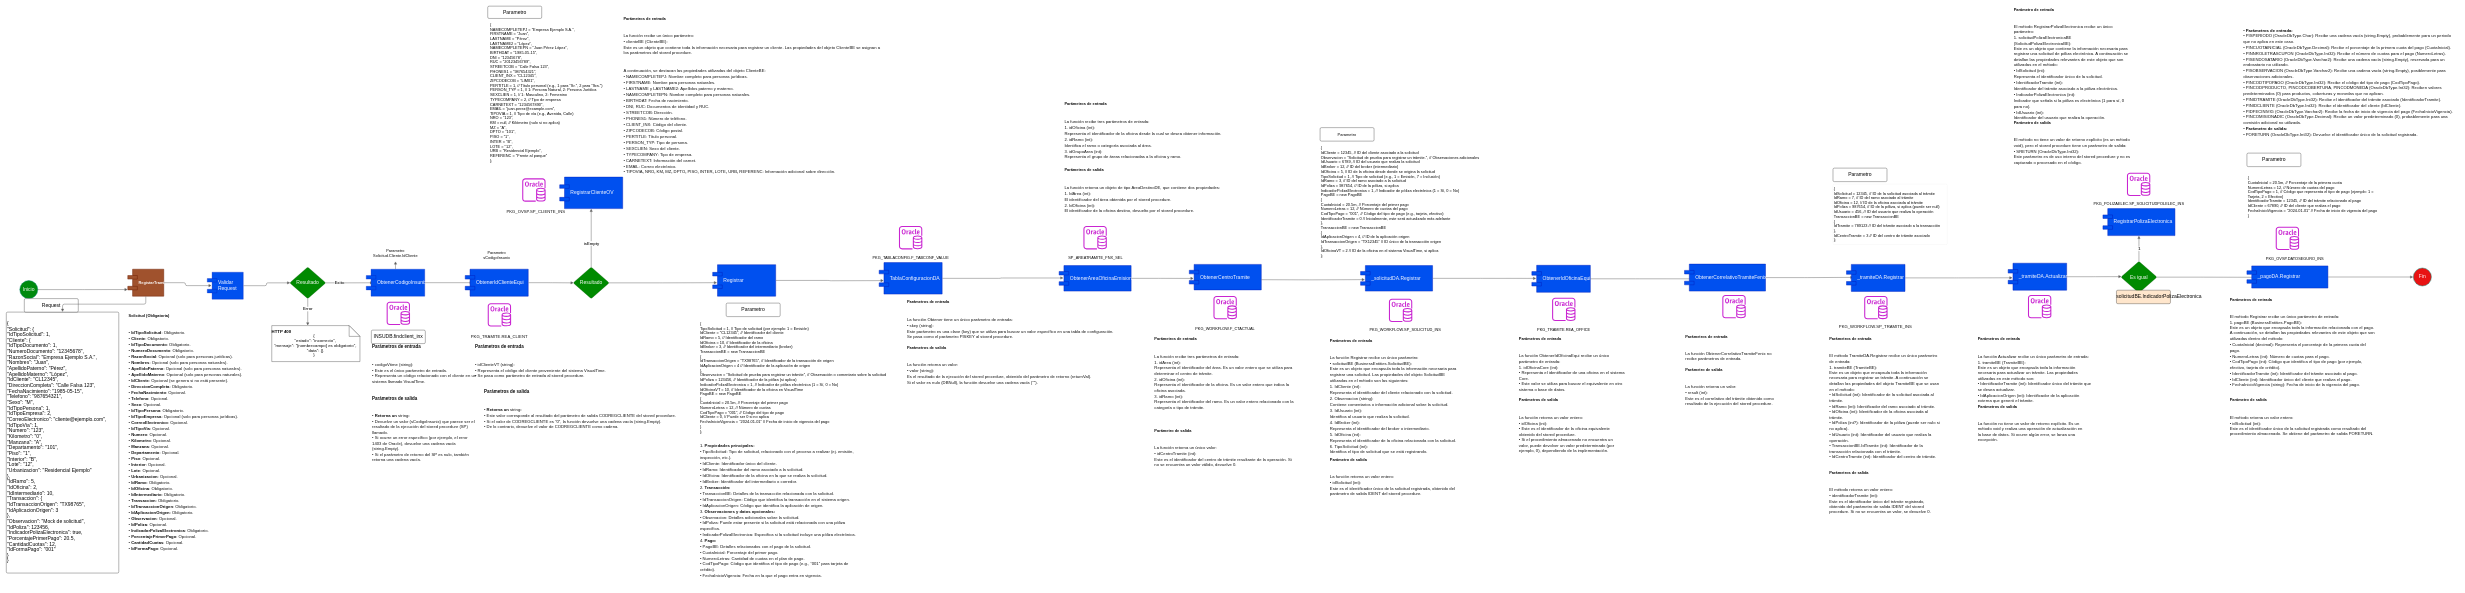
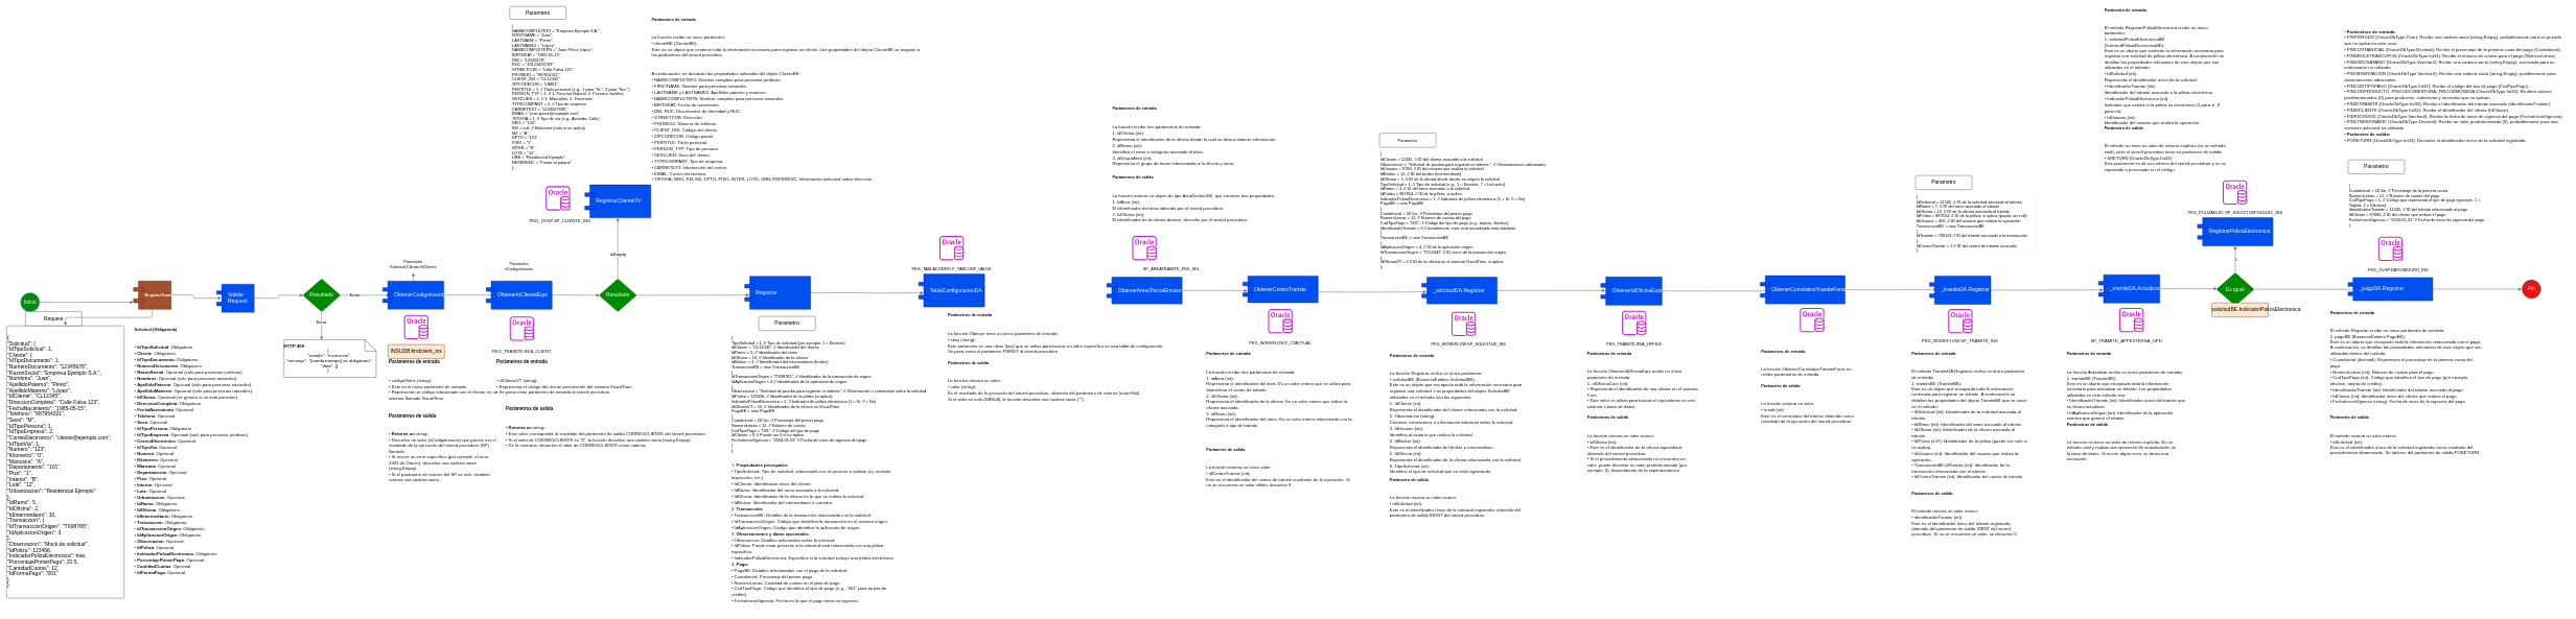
- <mxCell id="56" value="SP_AREATRAMITE_FNX_SEL" style="html=1;overflow=block;blockSpacing=1;whiteSpace=wrap;fontSize=13;spacing=3.8;strokeColor=none;fillOpacity=0;rounded=1;absoluteArcSize=1;arcSize=9;fillColor=#ffffff;strokeWidth=0;lucidId=4T9shbwzQT6Z;" parent="1" vertex="1"><mxGeometry x="3545" y="845" width="213" height="24" as="geometry" /></mxCell>
+ <mxCell id="56" value="SP_AREATRAMITE_FNX_SEL" style="html=1;overflow=block;blockSpacing=1;whiteSpace=wrap;fontSize=13;spacing=3.8;strokeColor=none;fillOpacity=0;rounded=1;absoluteArcSize=1;arcSize=9;fillColor=#ffffff;strokeWidth=0;lucidId=4T9shbwzQT6Z;" parent="1" vertex="1"><mxGeometry x="3630" y="845" width="213" height="24" as="geometry" /></mxCell>
- <mxCell id="57" value="" style="html=1;jettySize=18;whiteSpace=wrap;fontSize=13;strokeColor=#5E5E5E;strokeWidth=1.5;rounded=1;arcSize=12;edgeStyle=orthogonalEdgeStyle;startArrow=none;endArrow=block;endFill=1;exitX=1.004;exitY=0.5;exitPerimeter=0;entryX=0.059;entryY=0.486;entryPerimeter=0;lucidId=.T9sKvz3QBAe;" parent="1" source="47" target="55" edge="1"><mxGeometry width="100" height="100" relative="1" as="geometry"><Array as="points" /></mxGeometry></mxCell>
+ <mxCell id="85" value="SP_TRAMITE_APPEXTERNA_UPD" style="html=1;overflow=block;blockSpacing=1;whiteSpace=wrap;fontSize=14;fontColor=#0e0e0e;align=left;spacing=3.8;verticalAlign=top;strokeColor=none;fillOpacity=0;rounded=1;absoluteArcSize=1;arcSize=9;fillColor=#ffffff;strokeWidth=0;lucidId=SD.sa7YxHpMR;" parent="1" vertex="1"><mxGeometry x="6666" y="1076" width="251" height="24" as="geometry" /></mxCell>
- <mxCell id="24" value="INSUDB.findclient_inx" style="html=1;overflow=block;blockSpacing=1;whiteSpace=wrap;fontSize=16.7;align=center;spacing=0;rounded=1;absoluteArcSize=1;arcSize=9;strokeWidth=NaN;lucidId=Wd7sbwYJWoSk;" parent="1" vertex="1"><mxGeometry x="1237" y="1100" width="180" height="45" as="geometry" /></mxCell>
+ <mxCell id="24" value="INSUDB.findclient_inx" style="html=1;overflow=block;blockSpacing=1;whiteSpace=wrap;fontSize=16.7;align=center;spacing=0;rounded=1;absoluteArcSize=1;arcSize=9;strokeWidth=NaN;lucidId=Wd7sbwYJWoSk;fillColor=#ffe6cc;" parent="1" vertex="1"><mxGeometry x="1237" y="1100" width="180" height="45" as="geometry" /></mxCell>
